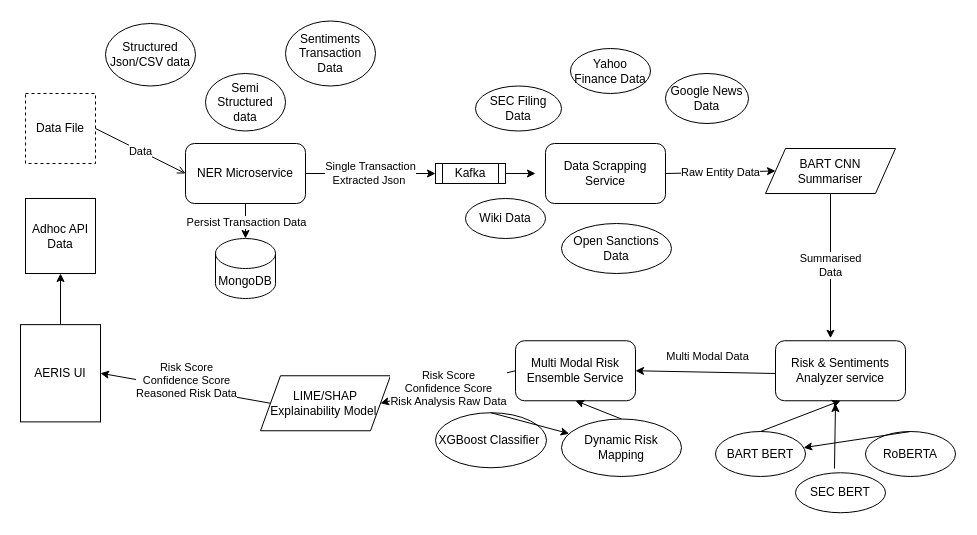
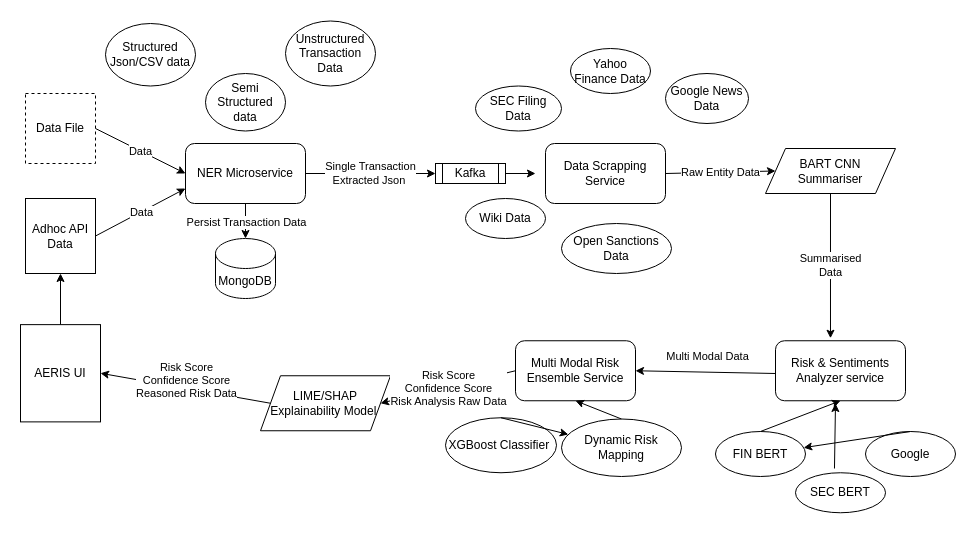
- <mxCell id="12" value="Sentiments Transaction Data" style="ellipse;whiteSpace=wrap;html=1;" parent="1" vertex="1"><mxGeometry x="285" y="20.5" width="90" height="65" as="geometry" /></mxCell>
+ <mxCell id="12" value="Unstructured Transaction Data" style="ellipse;whiteSpace=wrap;html=1;" parent="1" vertex="1"><mxGeometry x="285" y="20.5" width="90" height="65" as="geometry" /></mxCell>
- <mxCell id="27" value="" style="endArrow=open;html=1;rounded=0;exitX=1;exitY=0.5;exitDx=0;exitDy=0;entryX=0;entryY=0.5;entryDx=0;entryDy=0;" parent="1" source="26" target="2" edge="1"><mxGeometry relative="1" as="geometry"><mxPoint x="175" y="203" as="sourcePoint" /><mxPoint x="275" y="203" as="targetPoint" /></mxGeometry></mxCell>
+ <mxCell id="27" value="" style="endArrow=classic;html=1;rounded=0;exitX=1;exitY=0.5;exitDx=0;exitDy=0;entryX=0;entryY=0.5;entryDx=0;entryDy=0;" parent="1" source="26" target="2" edge="1"><mxGeometry relative="1" as="geometry"><mxPoint x="175" y="203" as="sourcePoint" /><mxPoint x="275" y="203" as="targetPoint" /></mxGeometry></mxCell>
+ <mxCell id="29" value="" style="endArrow=classic;html=1;rounded=0;exitX=0.5;exitY=0;exitDx=0;exitDy=0;entryX=0;entryY=0.75;entryDx=0;entryDy=0;" parent="1" source="3" target="2" edge="1"><mxGeometry relative="1" as="geometry"><mxPoint x="175" y="203" as="sourcePoint" /><mxPoint x="275" y="203" as="targetPoint" /></mxGeometry></mxCell>
+ <mxCell id="30" value="Data" style="edgeLabel;resizable=0;html=1;;align=center;verticalAlign=middle;" parent="29" connectable="0" vertex="1"><mxGeometry relative="1" as="geometry" /></mxCell>
- <mxCell id="21" value="XGBoost Classifier&amp;nbsp;" style="ellipse;whiteSpace=wrap;html=1;" parent="1" vertex="1"><mxGeometry x="435" y="412.25" width="111" height="55" as="geometry" /></mxCell>
+ <mxCell id="21" value="XGBoost Classifier&amp;nbsp;" style="ellipse;whiteSpace=wrap;html=1;" parent="1" vertex="1"><mxGeometry x="445" y="417.25" width="111" height="55" as="geometry" /></mxCell>
- <mxCell id="16" value="BART BERT" style="ellipse;whiteSpace=wrap;html=1;" parent="1" vertex="1"><mxGeometry x="714.99" y="431" width="90" height="45" as="geometry" /></mxCell>
+ <mxCell id="16" value="FIN BERT" style="ellipse;whiteSpace=wrap;html=1;" parent="1" vertex="1"><mxGeometry x="714.99" y="431" width="90" height="45" as="geometry" /></mxCell>
- <mxCell id="17" value="RoBERTA" style="ellipse;whiteSpace=wrap;html=1;" parent="1" vertex="1"><mxGeometry x="865" y="431" width="90" height="45" as="geometry" /></mxCell>
+ <mxCell id="17" value="Google" style="ellipse;whiteSpace=wrap;html=1;" parent="1" vertex="1"><mxGeometry x="865" y="431" width="90" height="45" as="geometry" /></mxCell>
